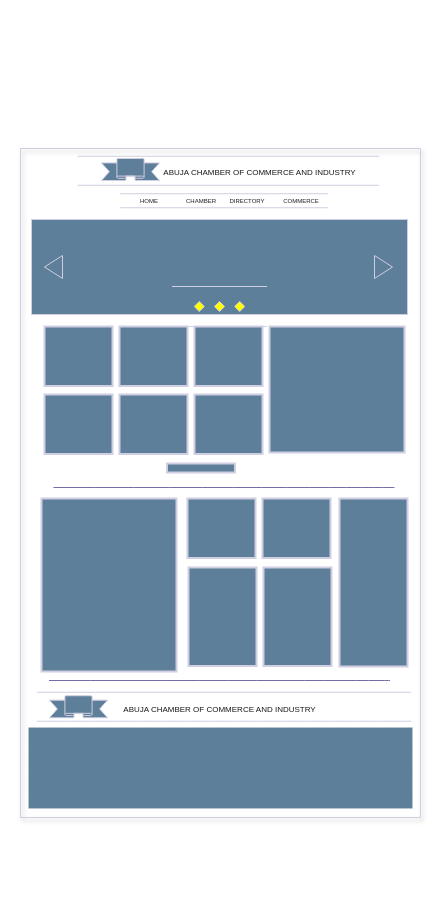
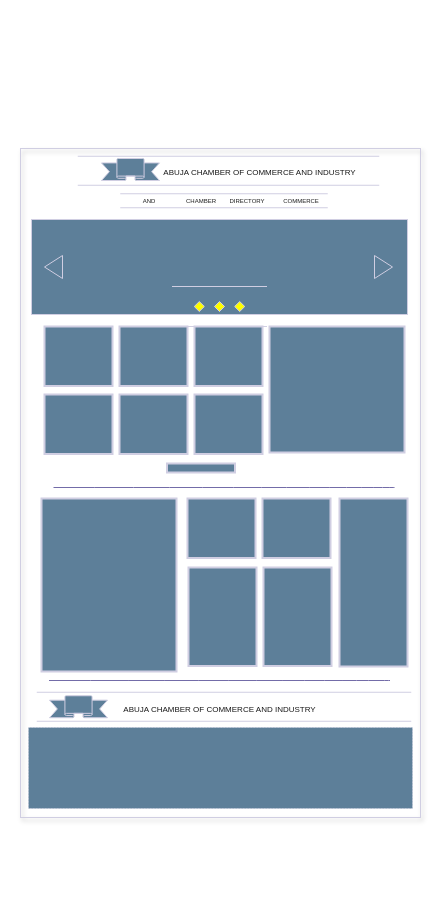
- <mxCell id="6" value="&lt;font data-sider-select-id=&quot;39fc411e-d209-439e-bfaf-4a5602e4df4e&quot; style=&quot;font-size: 6px;&quot;&gt;HOME&lt;/font&gt;" style="text;html=1;align=center;verticalAlign=middle;whiteSpace=wrap;rounded=0;fontSize=16;labelBackgroundColor=none;fontColor=#1A1A1A;" vertex="1" parent="1"><mxGeometry x="119" y="182" width="60" height="30" as="geometry" /></mxCell>
+ <mxCell id="6" value="&lt;font data-sider-select-id=&quot;39fc411e-d209-439e-bfaf-4a5602e4df4e&quot; style=&quot;font-size: 6px;&quot;&gt;AND&lt;/font&gt;" style="text;html=1;align=center;verticalAlign=middle;whiteSpace=wrap;rounded=0;fontSize=16;labelBackgroundColor=none;fontColor=#1A1A1A;" vertex="1" parent="1"><mxGeometry x="119" y="182" width="60" height="30" as="geometry" /></mxCell>
